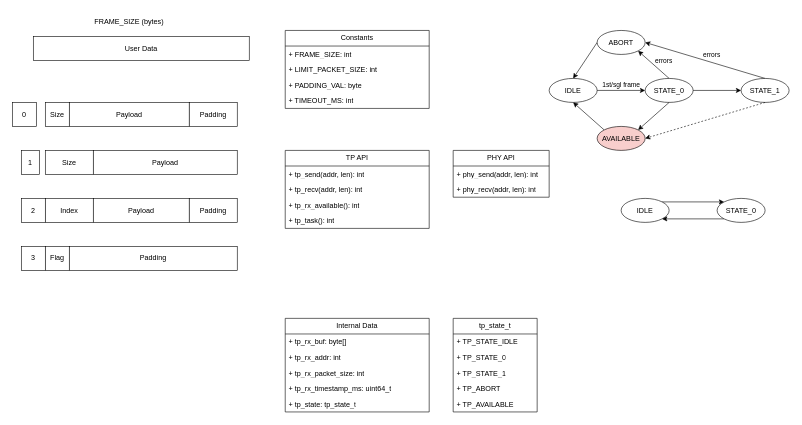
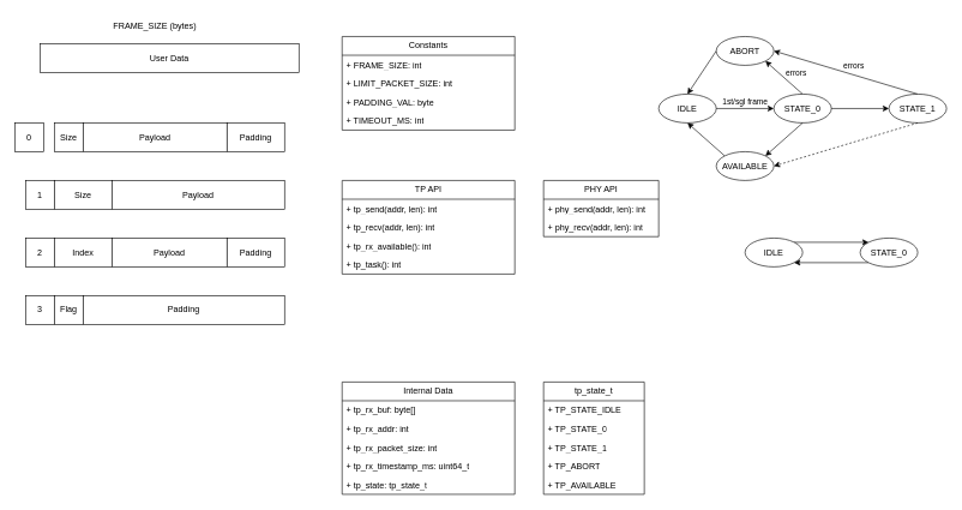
- <mxCell id="42" value="AVAILABLE" style="ellipse;whiteSpace=wrap;html=1;fillColor=#f8cecc;" vertex="1" parent="1"><mxGeometry x="995" y="210" width="80" height="40" as="geometry" /></mxCell>
+ <mxCell id="42" value="AVAILABLE" style="ellipse;whiteSpace=wrap;html=1;" vertex="1" parent="1"><mxGeometry x="995" y="210" width="80" height="40" as="geometry" /></mxCell>
- <mxCell id="8" value="1" style="rounded=0;whiteSpace=wrap;html=1;" vertex="1" parent="1"><mxGeometry x="35" y="250" width="30" height="40" as="geometry" /></mxCell>
+ <mxCell id="8" value="1" style="rounded=0;whiteSpace=wrap;html=1;" vertex="1" parent="1"><mxGeometry x="35" y="250" width="40" height="40" as="geometry" /></mxCell>
